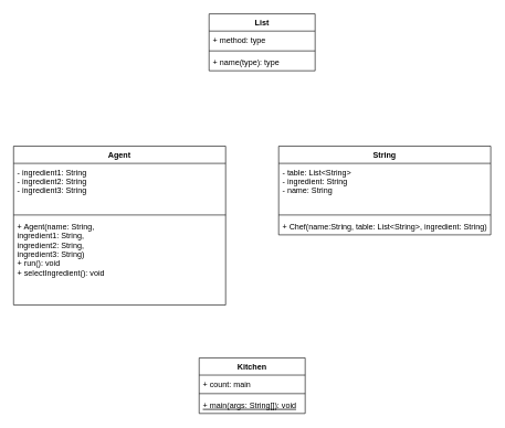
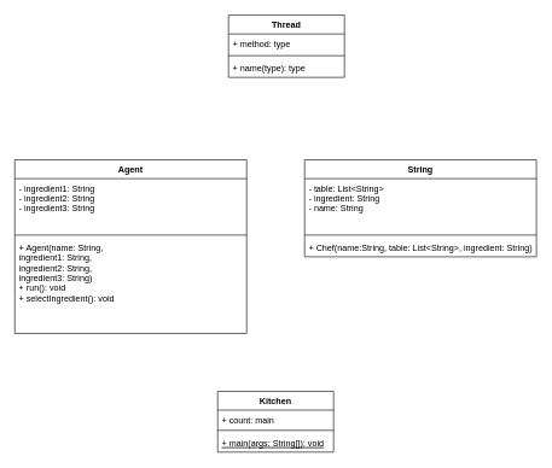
- <mxCell id="14" value="List" style="swimlane;fontStyle=1;align=center;verticalAlign=top;childLayout=stackLayout;horizontal=1;startSize=26;horizontalStack=0;resizeParent=1;resizeParentMax=0;resizeLast=0;collapsible=1;marginBottom=0;" vertex="1" parent="1"><mxGeometry x="315" y="20" width="160" height="86" as="geometry" /></mxCell>
+ <mxCell id="14" value="Thread" style="swimlane;fontStyle=1;align=center;verticalAlign=top;childLayout=stackLayout;horizontal=1;startSize=26;horizontalStack=0;resizeParent=1;resizeParentMax=0;resizeLast=0;collapsible=1;marginBottom=0;" vertex="1" parent="1"><mxGeometry x="315" y="20" width="160" height="86" as="geometry" /></mxCell>
